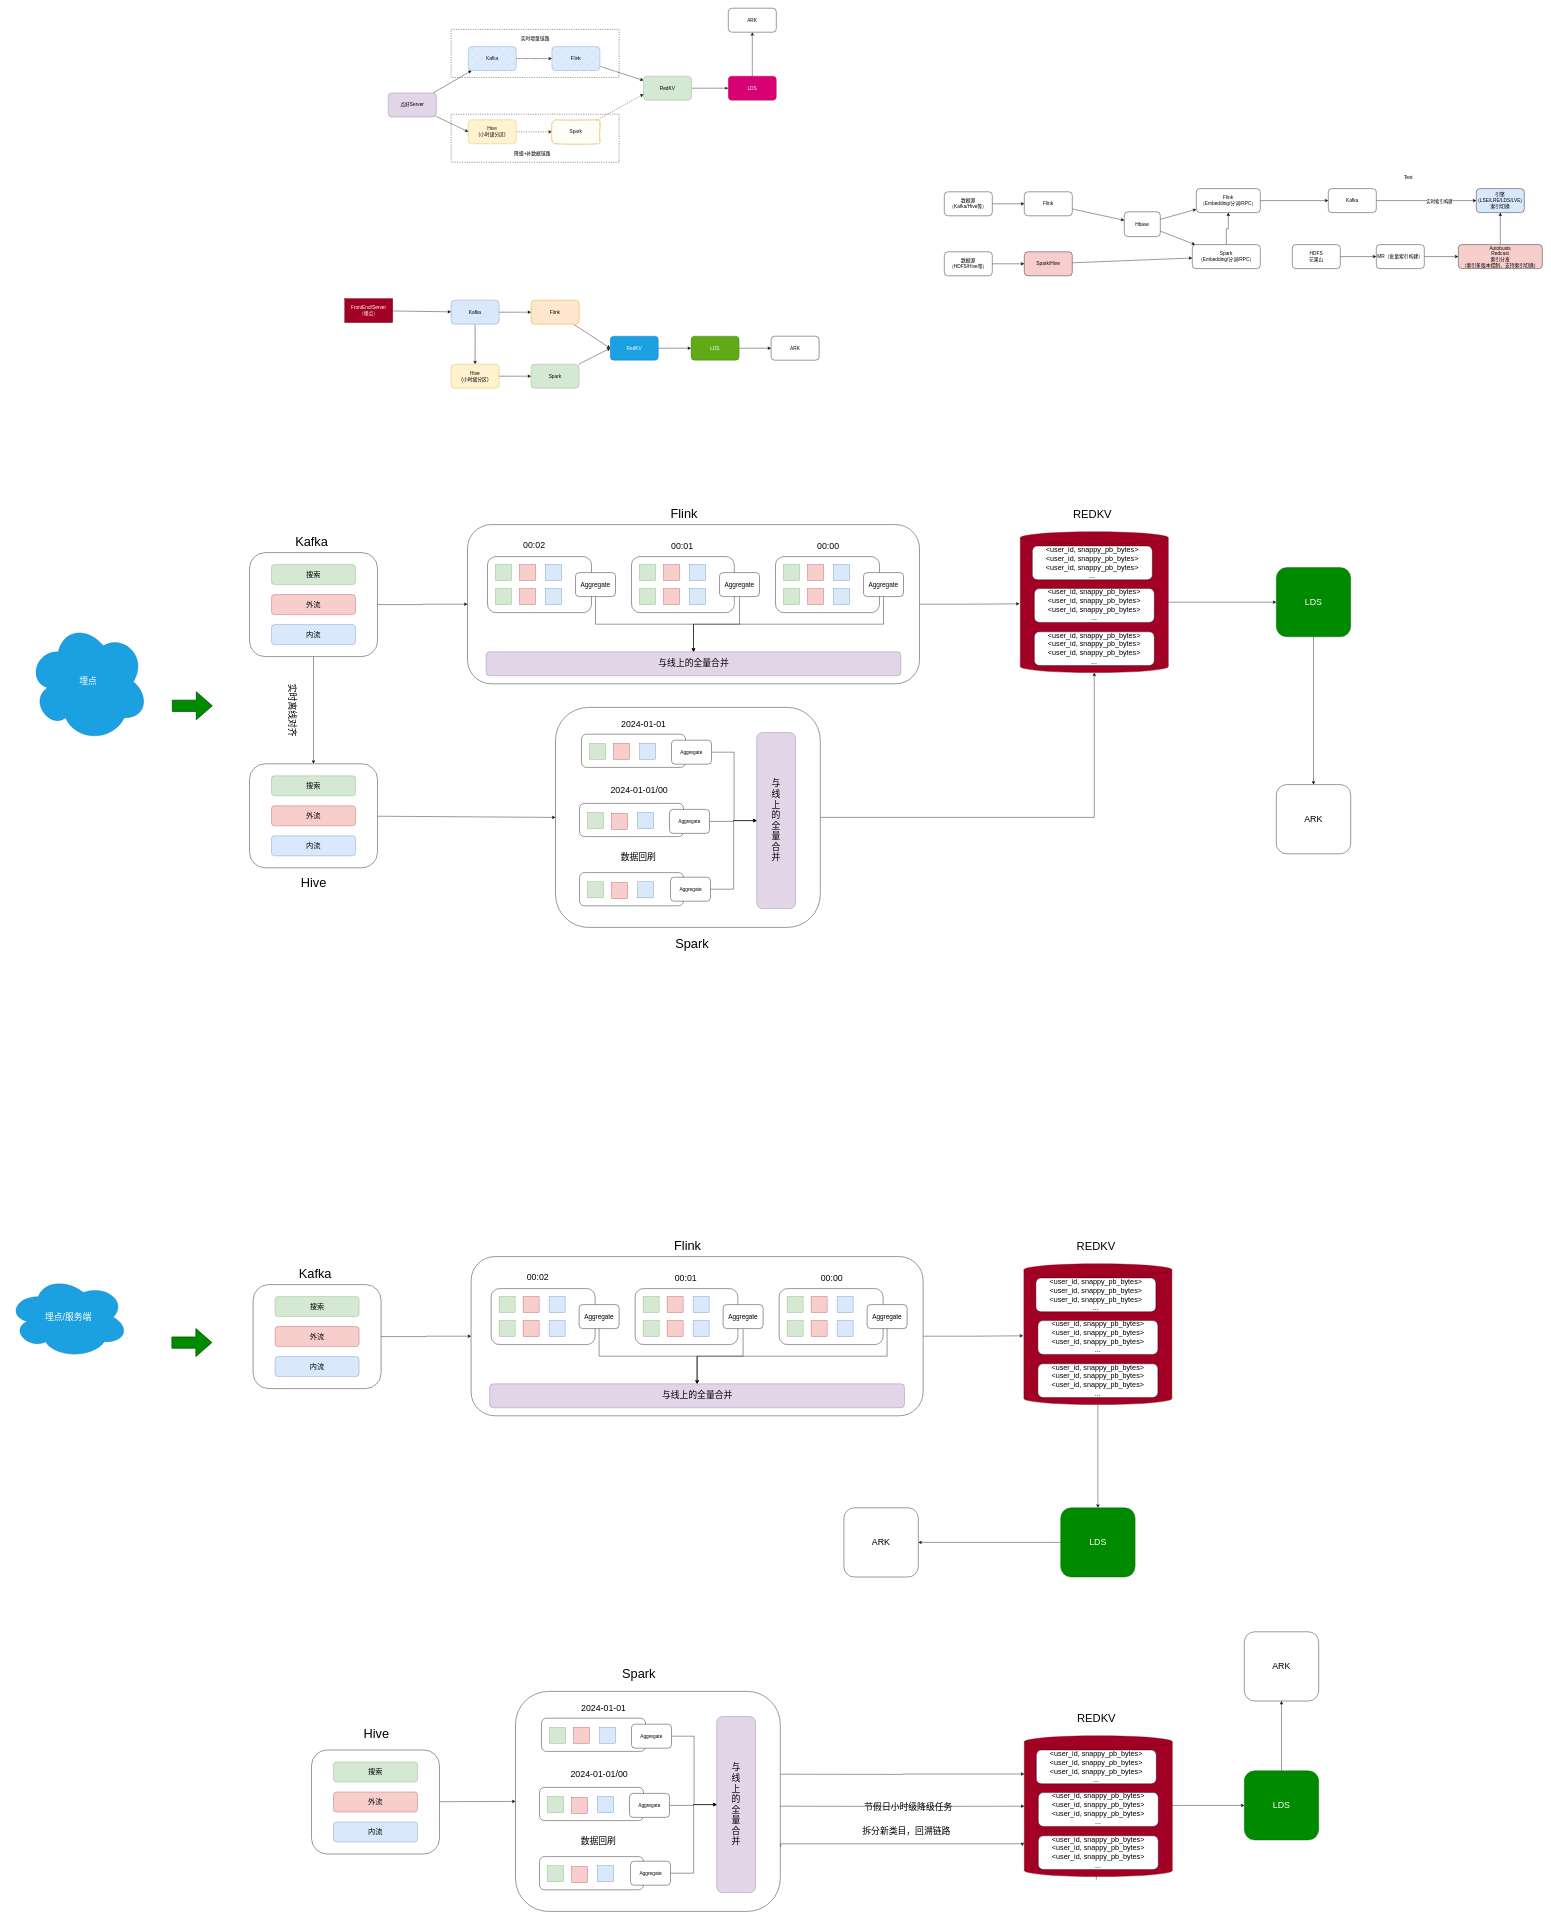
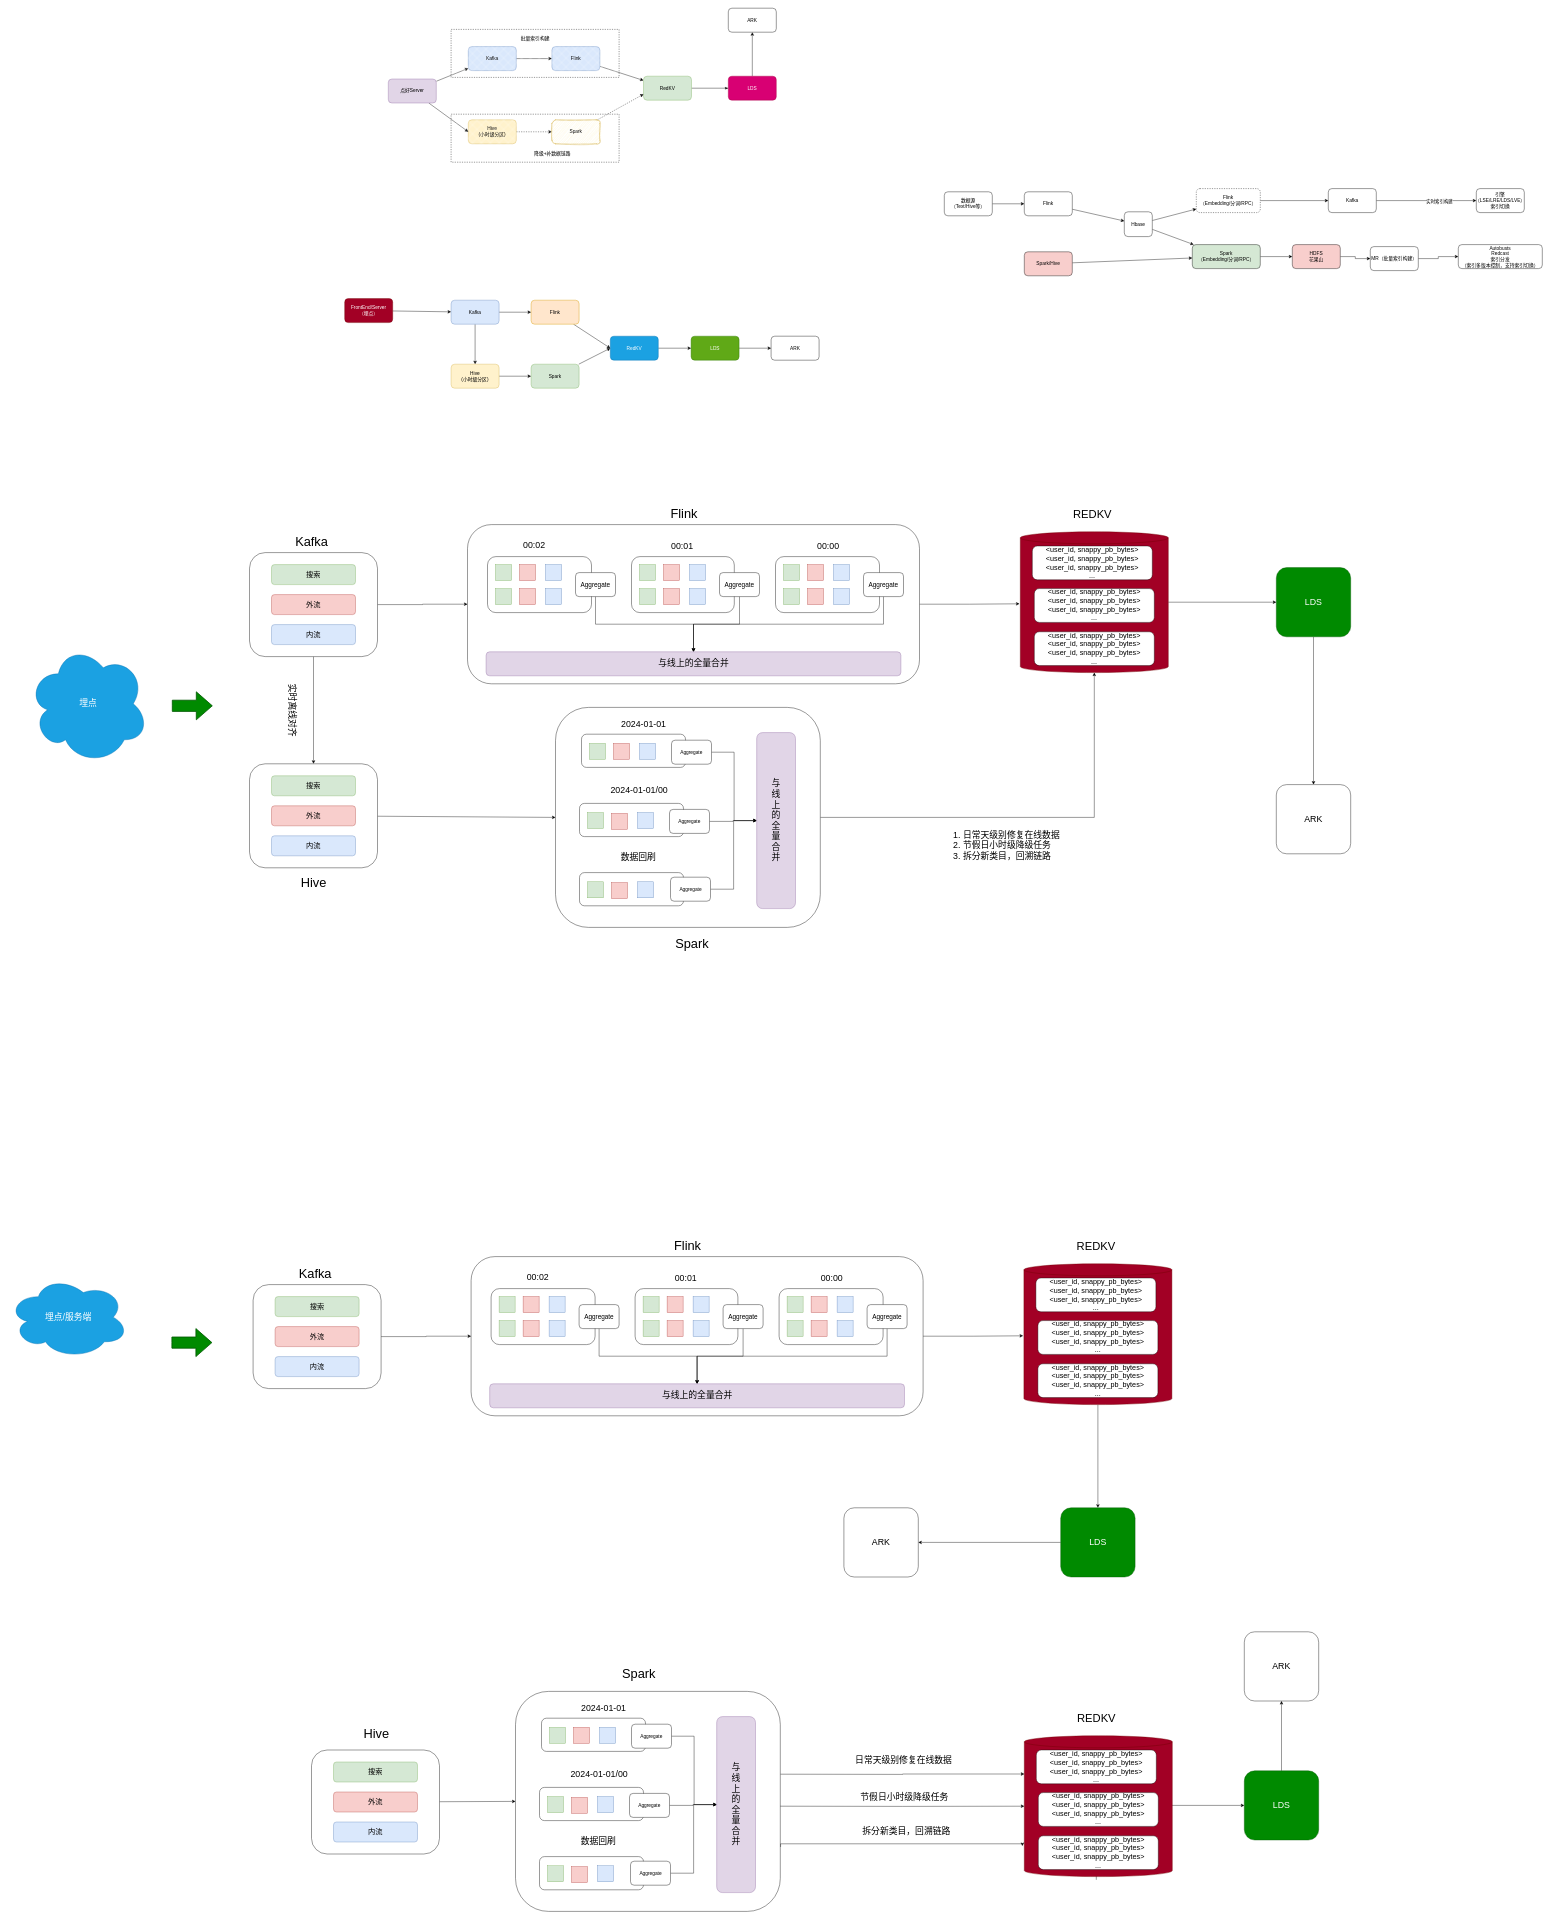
- <mxCell id="37" value="实时增量链路" style="text;html=1;strokeColor=none;fillColor=none;align=center;verticalAlign=middle;whiteSpace=wrap;rounded=0;fontSize=12;fontFamily=Helvetica;fontColor=default;" parent="1" vertex="1"><mxGeometry x="1271.5" y="80" width="131" height="30" as="geometry" /></mxCell>
+ <mxCell id="37" value="批量索引构建" style="text;html=1;strokeColor=none;fillColor=none;align=center;verticalAlign=middle;whiteSpace=wrap;rounded=0;fontSize=12;fontFamily=Helvetica;fontColor=default;" parent="1" vertex="1"><mxGeometry x="1271.5" y="80" width="131" height="30" as="geometry" /></mxCell>
- <mxCell id="14" value="点好Server" style="rounded=1;whiteSpace=wrap;html=1;fillColor=#e1d5e7;strokeColor=#9673a6;" parent="1" vertex="1"><mxGeometry x="970" y="232" width="120" height="60" as="geometry" /></mxCell>
+ <mxCell id="14" value="点好Server" style="rounded=1;whiteSpace=wrap;html=1;fillColor=#e1d5e7;strokeColor=#9673a6;" parent="1" vertex="1"><mxGeometry x="970" y="197" width="120" height="60" as="geometry" /></mxCell>
- <mxCell id="35" value="降级+补数据链路" style="text;html=1;strokeColor=none;fillColor=none;align=center;verticalAlign=middle;whiteSpace=wrap;rounded=0;fontSize=12;fontFamily=Helvetica;fontColor=default;" parent="1" vertex="1"><mxGeometry x="1264.5" y="369" width="131" height="30" as="geometry" /></mxCell>
+ <mxCell id="35" value="降级+补数据链路" style="text;html=1;strokeColor=none;fillColor=none;align=center;verticalAlign=middle;whiteSpace=wrap;rounded=0;fontSize=12;fontFamily=Helvetica;fontColor=default;" parent="1" vertex="1"><mxGeometry x="1314.5" y="369" width="131" height="30" as="geometry" /></mxCell>
- <mxCell id="219" value="Text" style="text;html=1;align=center;verticalAlign=middle;resizable=0;points=[];autosize=1;strokeColor=none;fillColor=none;" vertex="1" parent="1"><mxGeometry x="3495" y="429" width="50" height="30" as="geometry" /></mxCell>
- <mxCell id="238" value="Flink&lt;br&gt;（Embedding/分词/RPC）" style="rounded=1;whiteSpace=wrap;html=1;" vertex="1" parent="1"><mxGeometry x="2990" y="471" width="160" height="60" as="geometry" /></mxCell>
+ <mxCell id="238" value="Flink&lt;br&gt;（Embedding/分词/RPC）" style="rounded=1;whiteSpace=wrap;html=1;dashed=1;" vertex="1" parent="1"><mxGeometry x="2990" y="471" width="160" height="60" as="geometry" /></mxCell>
- <mxCell id="236" value="引擎（LSE/LRE/LDS/LVE）&lt;br&gt;索引切换" style="whiteSpace=wrap;html=1;rounded=1;fillColor=#dae8fc;" vertex="1" parent="1"><mxGeometry x="3690" y="471" width="120" height="60" as="geometry" /></mxCell>
+ <mxCell id="236" value="引擎（LSE/LRE/LDS/LVE）&lt;br&gt;索引切换" style="whiteSpace=wrap;html=1;rounded=1;" vertex="1" parent="1"><mxGeometry x="3690" y="471" width="120" height="60" as="geometry" /></mxCell>
- <mxCell id="221" value="数据源&lt;br&gt;（Kafka/Hive等）" style="rounded=1;whiteSpace=wrap;html=1;" vertex="1" parent="1"><mxGeometry x="2360" y="479" width="120" height="60" as="geometry" /></mxCell>
+ <mxCell id="221" value="数据源&lt;br&gt;（Text/Hive等）" style="rounded=1;whiteSpace=wrap;html=1;" vertex="1" parent="1"><mxGeometry x="2360" y="479" width="120" height="60" as="geometry" /></mxCell>
- <mxCell id="239" value="" style="edgeStyle=orthogonalEdgeStyle;rounded=0;orthogonalLoop=1;jettySize=auto;html=1;" edge="1" parent="1" source="240" target="238"><mxGeometry relative="1" as="geometry"><mxPoint x="3100" y="641" as="targetPoint" /></mxGeometry></mxCell>
+ <mxCell id="239" value="" style="edgeStyle=orthogonalEdgeStyle;rounded=0;orthogonalLoop=1;jettySize=auto;html=1;entryX=0;entryY=0.5;entryDx=0;entryDy=0;" edge="1" parent="1" source="240" target="231"><mxGeometry relative="1" as="geometry"><mxPoint x="3100" y="641" as="targetPoint" /></mxGeometry></mxCell>
- <mxCell id="234" value="" style="edgeStyle=orthogonalEdgeStyle;rounded=0;orthogonalLoop=1;jettySize=auto;html=1;" edge="1" parent="1" source="235" target="236"><mxGeometry relative="1" as="geometry" /></mxCell>
- <mxCell id="226" value="Hbase" style="rounded=1;whiteSpace=wrap;html=1;" vertex="1" parent="1"><mxGeometry x="2810" y="529" width="90" height="62" as="geometry" /></mxCell>
+ <mxCell id="226" value="Hbase" style="rounded=1;whiteSpace=wrap;html=1;" vertex="1" parent="1"><mxGeometry x="2810" y="529" width="70" height="62" as="geometry" /></mxCell>
- <mxCell id="240" value="Spark&lt;br&gt;（Embedding/分词/RPC）" style="rounded=1;whiteSpace=wrap;html=1;" vertex="1" parent="1"><mxGeometry x="2980" y="611" width="170" height="60" as="geometry" /></mxCell>
+ <mxCell id="240" value="Spark&lt;br&gt;（Embedding/分词/RPC）" style="rounded=1;whiteSpace=wrap;html=1;fillColor=#d5e8d4;" vertex="1" parent="1"><mxGeometry x="2980" y="611" width="170" height="60" as="geometry" /></mxCell>
- <mxCell id="231" value="HDFS&lt;br&gt;花果山" style="rounded=1;whiteSpace=wrap;html=1;" vertex="1" parent="1"><mxGeometry x="3230" y="611" width="120" height="60" as="geometry" /></mxCell>
+ <mxCell id="231" value="HDFS&lt;br&gt;花果山" style="rounded=1;whiteSpace=wrap;html=1;fillColor=#f8cecc;" vertex="1" parent="1"><mxGeometry x="3230" y="611" width="120" height="60" as="geometry" /></mxCell>
- <mxCell id="233" value="MR（批量索引构建）" style="rounded=1;whiteSpace=wrap;html=1;" vertex="1" parent="1"><mxGeometry x="3440" y="611" width="120" height="60" as="geometry" /></mxCell>
+ <mxCell id="233" value="MR（批量索引构建）" style="rounded=1;whiteSpace=wrap;html=1;" vertex="1" parent="1"><mxGeometry x="3425" y="616" width="120" height="60" as="geometry" /></mxCell>
- <mxCell id="235" value="Autobusts&lt;br&gt;Redcast&lt;br&gt;索引分发&lt;br&gt;（索引多版本控制，支持索引切换）" style="rounded=1;whiteSpace=wrap;html=1;fillColor=#f8cecc;" vertex="1" parent="1"><mxGeometry x="3645" y="611" width="210" height="60" as="geometry" /></mxCell>
+ <mxCell id="235" value="Autobusts&lt;br&gt;Redcast&lt;br&gt;索引分发&lt;br&gt;（索引多版本控制，支持索引切换）" style="rounded=1;whiteSpace=wrap;html=1;" vertex="1" parent="1"><mxGeometry x="3645" y="611" width="210" height="60" as="geometry" /></mxCell>
- <mxCell id="242" value="数据源&lt;br&gt;（HDFS/Hive等）" style="rounded=1;whiteSpace=wrap;html=1;" vertex="1" parent="1"><mxGeometry x="2360" y="629" width="120" height="60" as="geometry" /></mxCell>
- <mxCell id="241" value="" style="edgeStyle=orthogonalEdgeStyle;rounded=0;orthogonalLoop=1;jettySize=auto;html=1;" edge="1" parent="1" source="242" target="244"><mxGeometry relative="1" as="geometry" /></mxCell>
- <mxCell id="30" value="FrontEnd/Server&lt;br&gt;（埋点）" style="whiteSpace=wrap;html=1;fillColor=#a20025;fontColor=#ffffff;strokeColor=#6F0000;rounded=0;" parent="1" vertex="1"><mxGeometry x="861" y="746" width="120" height="60" as="geometry" /></mxCell>
+ <mxCell id="30" value="FrontEnd/Server&lt;br&gt;（埋点）" style="rounded=1;whiteSpace=wrap;html=1;fillColor=#a20025;fontColor=#ffffff;strokeColor=#6F0000;" parent="1" vertex="1"><mxGeometry x="861" y="746" width="120" height="60" as="geometry" /></mxCell>
- <mxCell id="77" value="&lt;font style=&quot;font-size: 22px;&quot;&gt;埋点&lt;/font&gt;" style="ellipse;shape=cloud;whiteSpace=wrap;html=1;fillColor=#1ba1e2;fontColor=#ffffff;strokeColor=#006EAF;" parent="1" vertex="1"><mxGeometry x="70" y="1554" width="300" height="300" as="geometry" /></mxCell>
+ <mxCell id="77" value="&lt;font style=&quot;font-size: 22px;&quot;&gt;埋点&lt;/font&gt;" style="ellipse;shape=cloud;whiteSpace=wrap;html=1;fillColor=#1ba1e2;fontColor=#ffffff;strokeColor=#006EAF;" parent="1" vertex="1"><mxGeometry x="70" y="1609" width="300" height="300" as="geometry" /></mxCell>
+ <mxCell id="76" value="&lt;ol style=&quot;font-size: 22px;&quot;&gt;&lt;li&gt;&lt;font style=&quot;font-size: 22px;&quot;&gt;日常天级别修复在线数据&lt;/font&gt;&lt;/li&gt;&lt;li&gt;节假日小时级降级任务&lt;/li&gt;&lt;li&gt;拆分新类目，回溯链路&lt;/li&gt;&lt;/ol&gt;" style="text;html=1;strokeColor=none;fillColor=none;align=left;verticalAlign=middle;whiteSpace=wrap;rounded=0;" parent="1" vertex="1"><mxGeometry x="2365" y="2059" width="330" height="110" as="geometry" /></mxCell>
+ <mxCell id="215" value="&lt;span style=&quot;font-size: 22px; text-align: left; background-color: initial;&quot;&gt;日常天级别修复在线数据&lt;/span&gt;" style="text;html=1;align=center;verticalAlign=middle;resizable=0;points=[];autosize=1;strokeColor=none;fillColor=none;" parent="1" vertex="1"><mxGeometry x="2123" y="4381" width="270" height="40" as="geometry" /></mxCell>
- <mxCell id="217" value="&lt;span style=&quot;font-size: 22px; text-align: left; background-color: initial;&quot;&gt;节假日小时级降级任务&lt;/span&gt;" style="text;html=1;align=center;verticalAlign=middle;resizable=0;points=[];autosize=1;strokeColor=none;fillColor=none;" parent="1" vertex="1"><mxGeometry x="2150" y="4499" width="240" height="40" as="geometry" /></mxCell>
+ <mxCell id="217" value="&lt;span style=&quot;font-size: 22px; text-align: left; background-color: initial;&quot;&gt;节假日小时级降级任务&lt;/span&gt;" style="text;html=1;align=center;verticalAlign=middle;resizable=0;points=[];autosize=1;strokeColor=none;fillColor=none;" parent="1" vertex="1"><mxGeometry x="2140" y="4474" width="240" height="40" as="geometry" /></mxCell>
